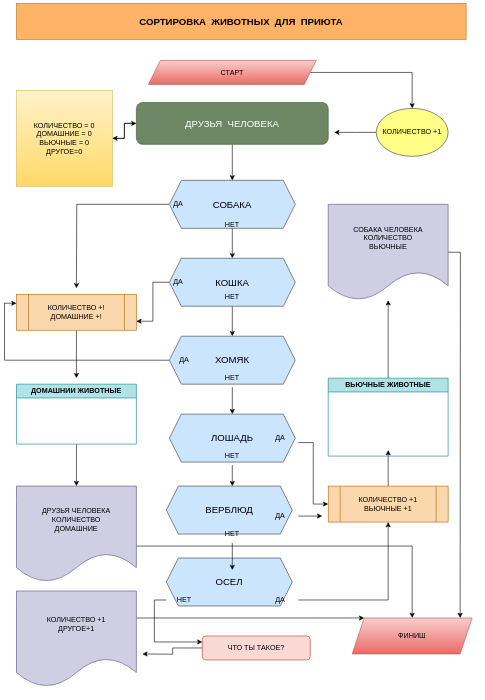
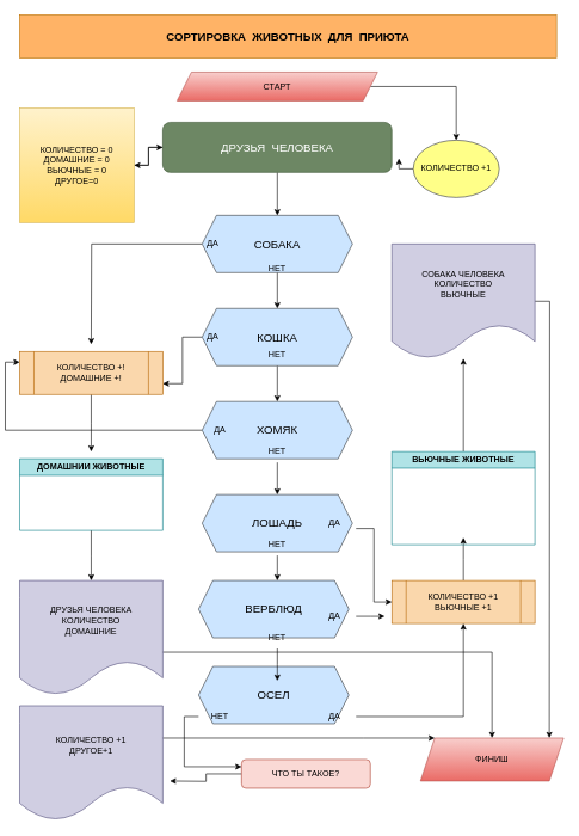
- <mxCell id="2" value="СОРТИРОВКА&amp;nbsp; ЖИВОТНЫХ&amp;nbsp; ДЛЯ&amp;nbsp; ПРИЮТА" style="rounded=0;whiteSpace=wrap;html=1;fontStyle=1;fontSize=16;fillColor=#FFB366;fontColor=#000000;strokeColor=#BD7000;" vertex="1" parent="1"><mxGeometry x="20" y="5" width="750" height="60" as="geometry" /></mxCell>
+ <mxCell id="2" value="СОРТИРОВКА&amp;nbsp; ЖИВОТНЫХ&amp;nbsp; ДЛЯ&amp;nbsp; ПРИЮТА" style="rounded=0;whiteSpace=wrap;html=1;fontStyle=1;fontSize=16;fillColor=#FFB366;fontColor=#000000;strokeColor=#BD7000;" vertex="1" parent="1"><mxGeometry x="20" y="20" width="750" height="60" as="geometry" /></mxCell>
- <mxCell id="53" value="КОЛИЧЕСТВО +1" style="ellipse;whiteSpace=wrap;html=1;fillColor=#ffff88;strokeColor=#36393d;" vertex="1" parent="1"><mxGeometry x="620" y="180" width="120" height="80" as="geometry" /></mxCell>
+ <mxCell id="53" value="КОЛИЧЕСТВО +1" style="ellipse;whiteSpace=wrap;html=1;fillColor=#ffff88;strokeColor=#36393d;" vertex="1" parent="1"><mxGeometry x="570" y="195" width="120" height="80" as="geometry" /></mxCell>
